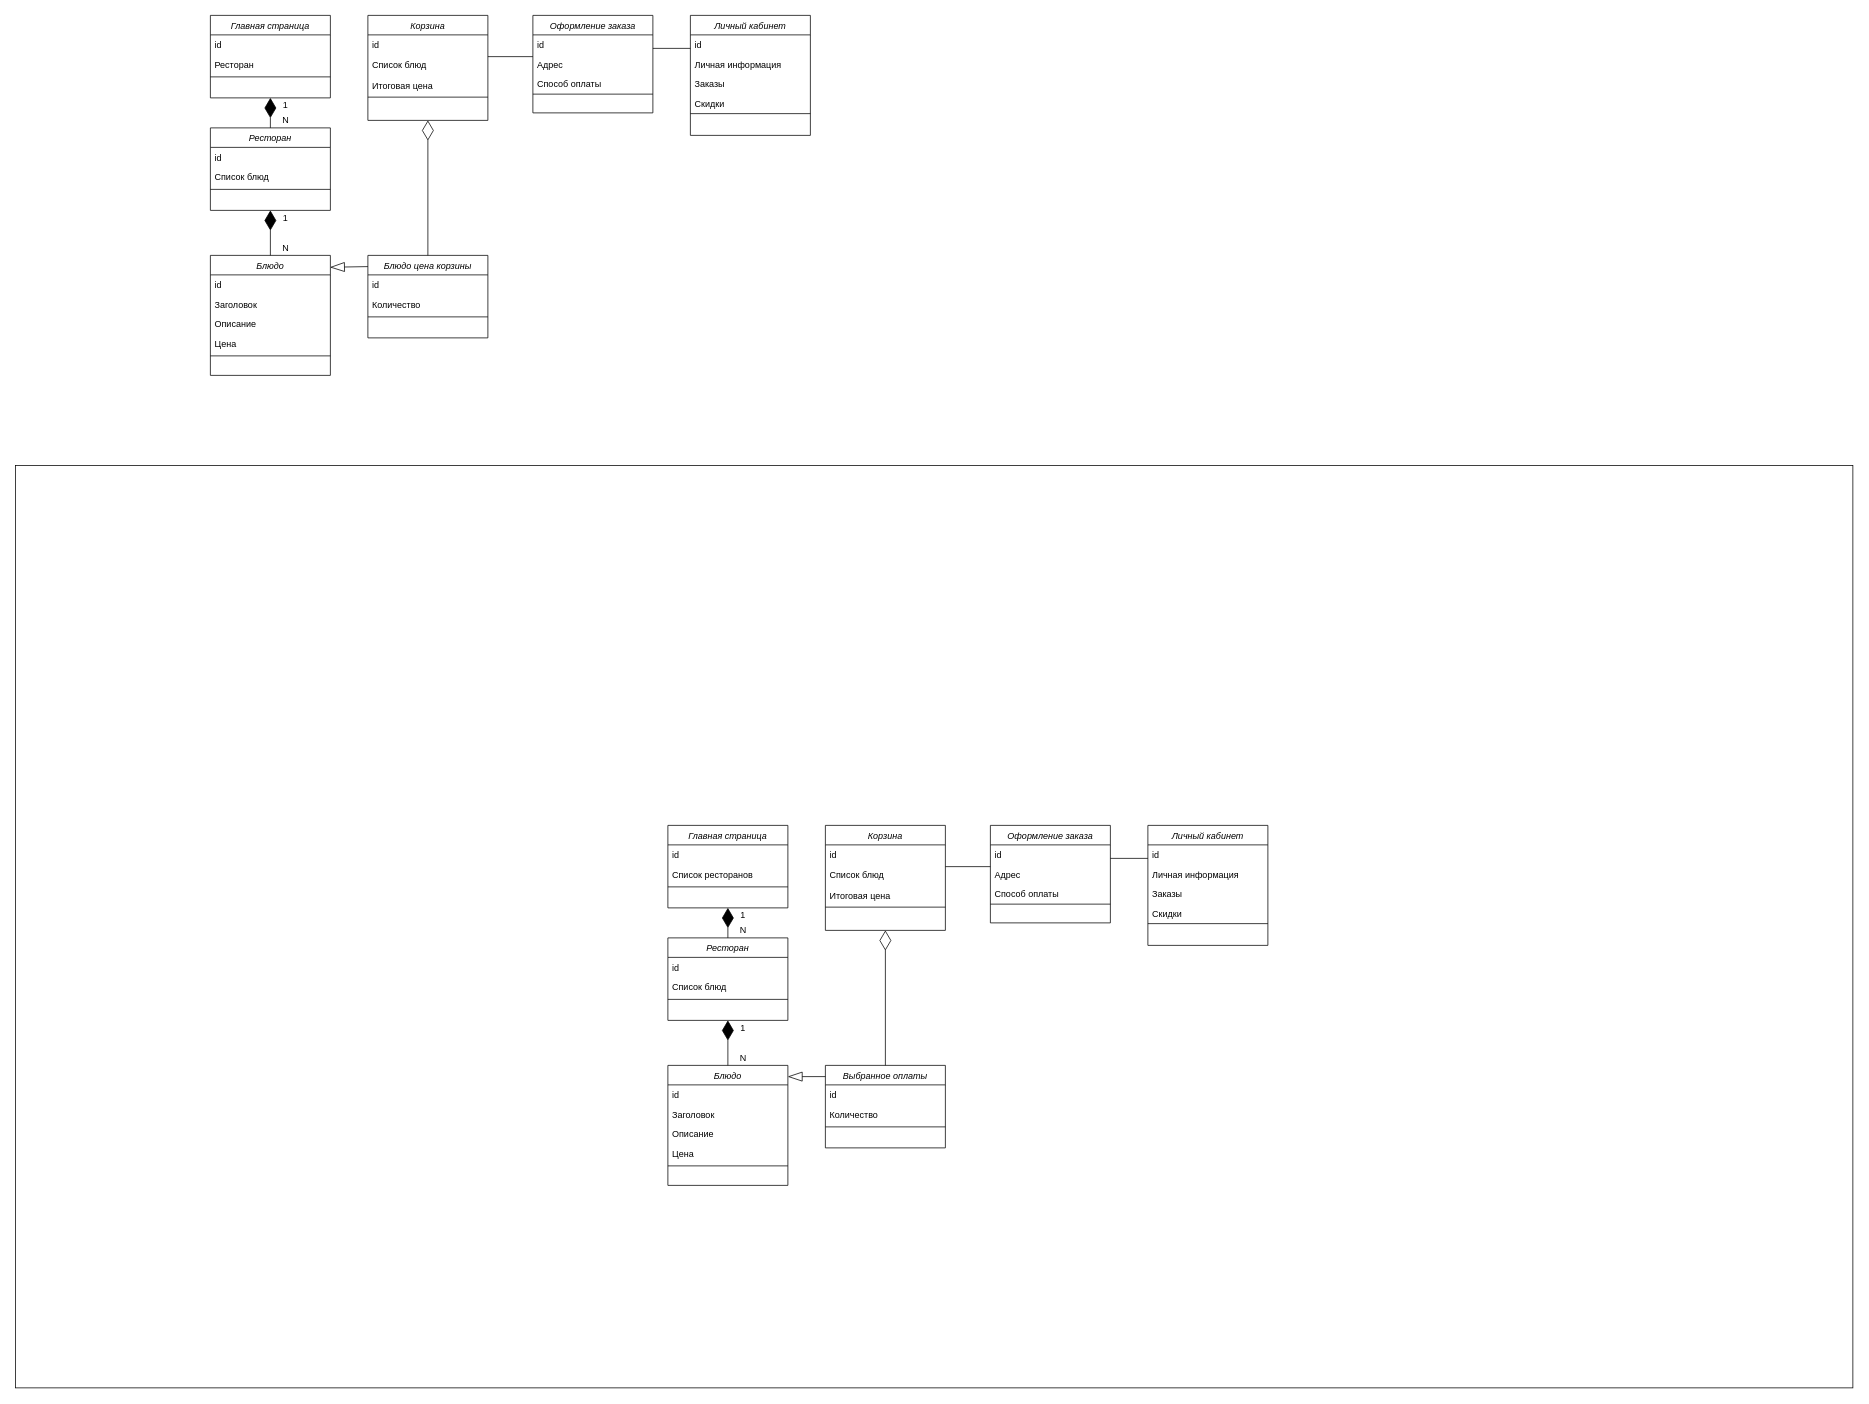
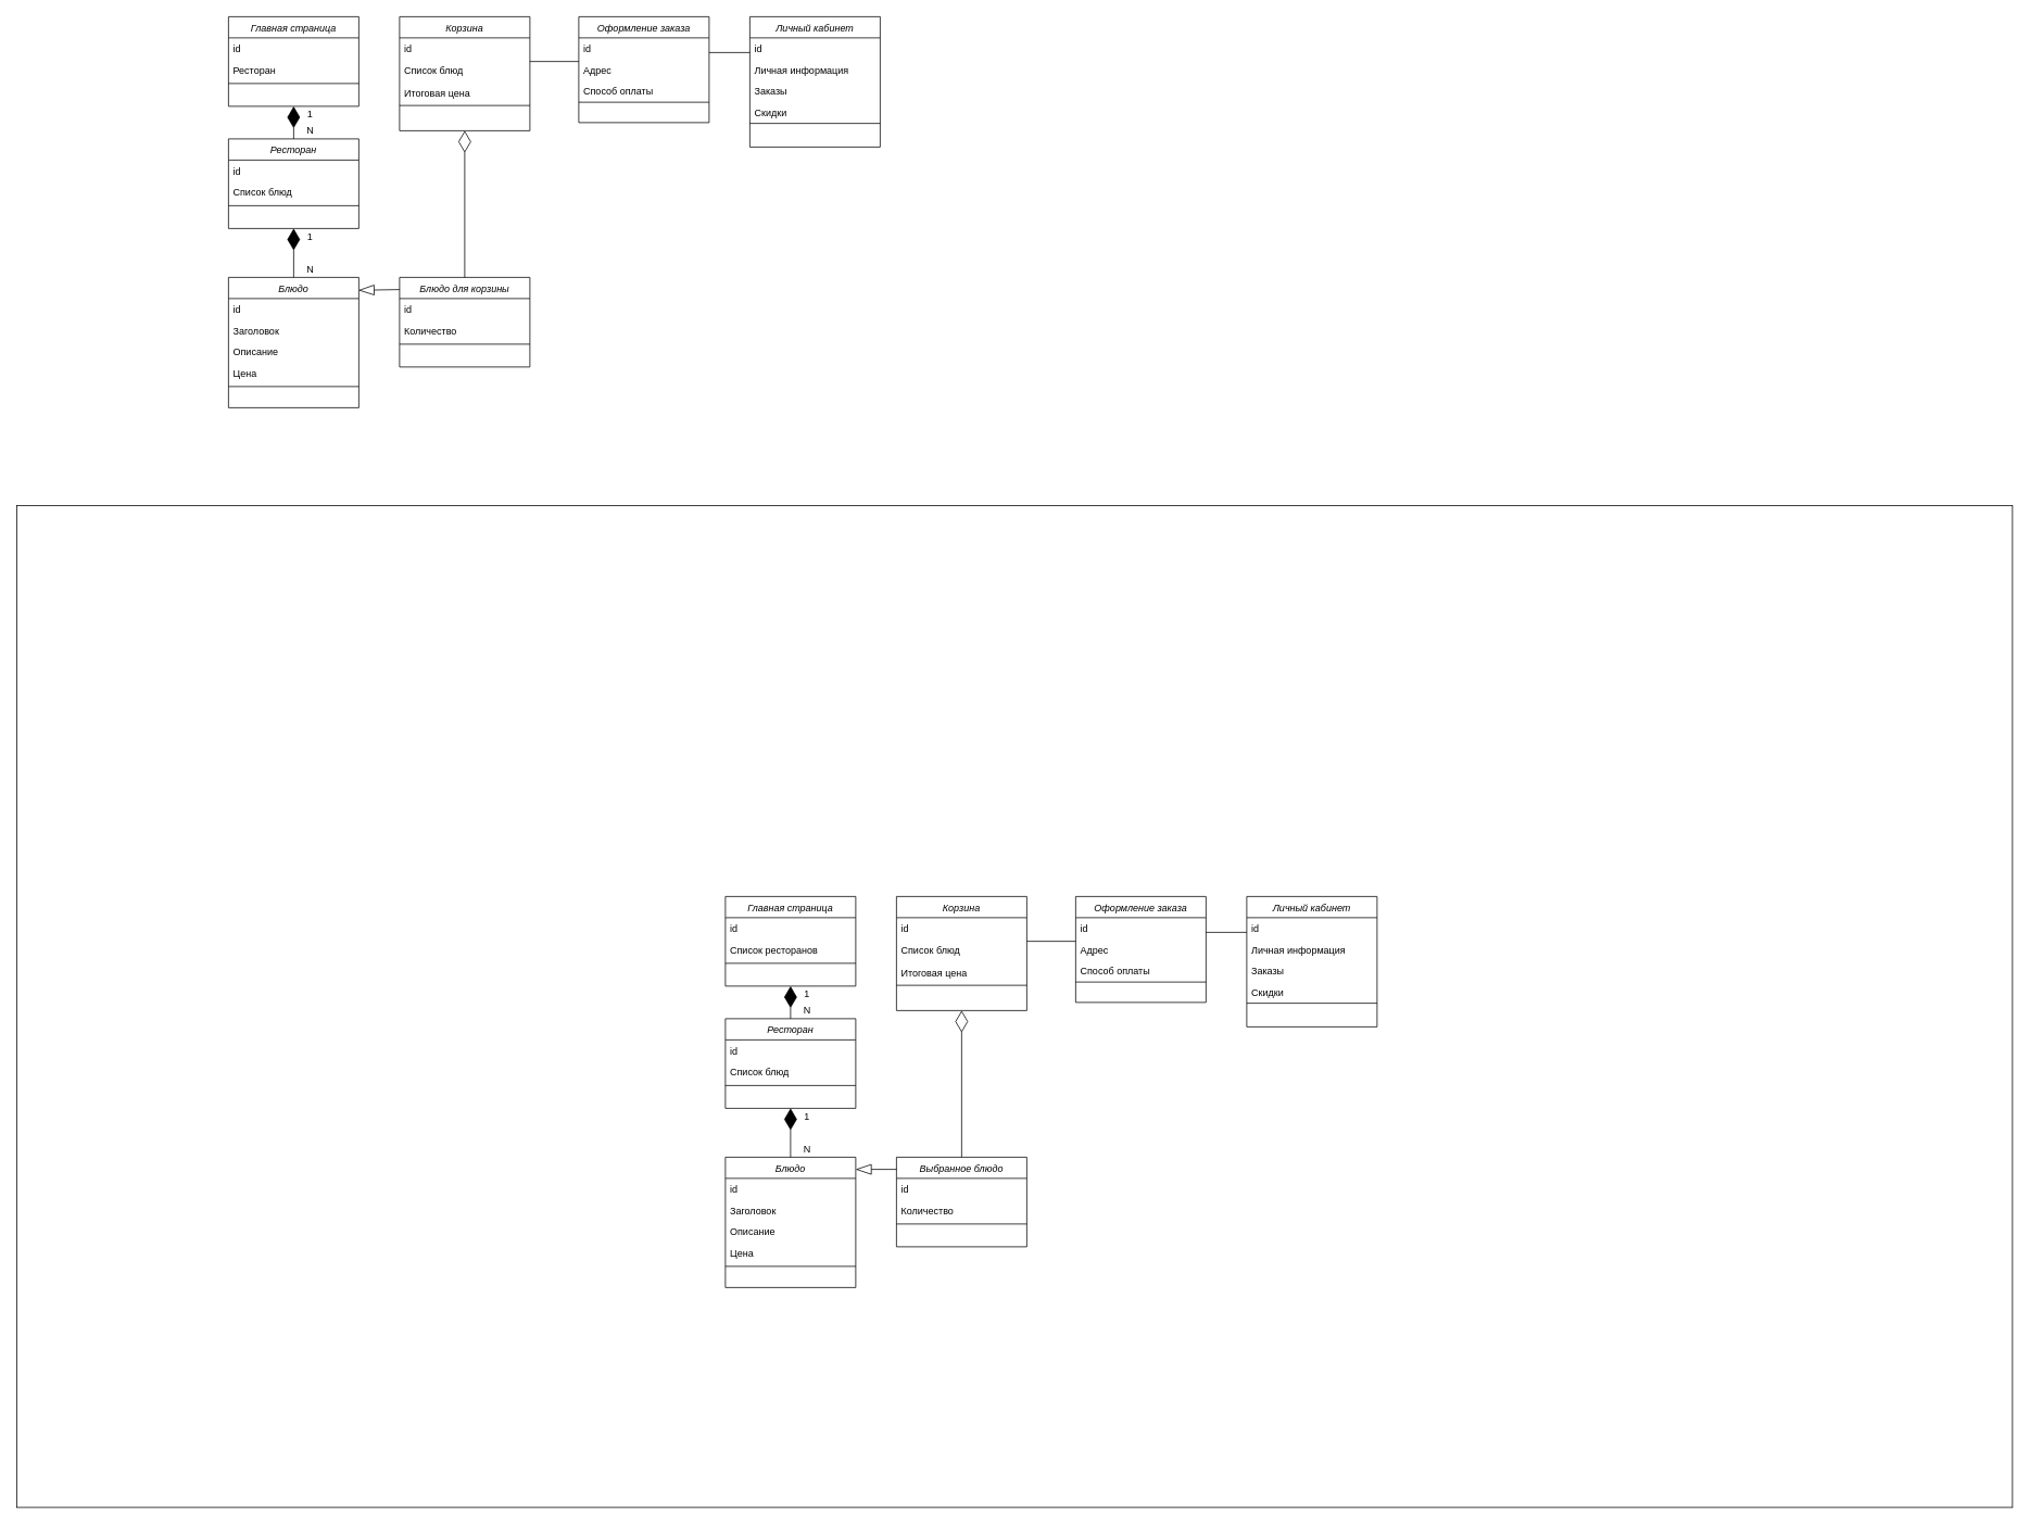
- <mxCell id="22" value="Блюдо цена корзины" style="swimlane;fontStyle=2;align=center;verticalAlign=top;childLayout=stackLayout;horizontal=1;startSize=26;horizontalStack=0;resizeParent=1;resizeLast=0;collapsible=1;marginBottom=0;rounded=0;shadow=0;strokeWidth=1;" vertex="1" parent="1"><mxGeometry x="490" y="340" width="160" height="110" as="geometry"><mxRectangle x="220" y="120" width="160" height="26" as="alternateBounds" /></mxGeometry></mxCell>
+ <mxCell id="22" value="Блюдо для корзины" style="swimlane;fontStyle=2;align=center;verticalAlign=top;childLayout=stackLayout;horizontal=1;startSize=26;horizontalStack=0;resizeParent=1;resizeLast=0;collapsible=1;marginBottom=0;rounded=0;shadow=0;strokeWidth=1;" vertex="1" parent="1"><mxGeometry x="490" y="340" width="160" height="110" as="geometry"><mxRectangle x="220" y="120" width="160" height="26" as="alternateBounds" /></mxGeometry></mxCell>
- <mxCell id="67" value="Выбранное оплаты" style="swimlane;fontStyle=2;align=center;verticalAlign=top;childLayout=stackLayout;horizontal=1;startSize=26;horizontalStack=0;resizeParent=1;resizeLast=0;collapsible=1;marginBottom=0;rounded=0;shadow=0;strokeWidth=1;" vertex="1" parent="1"><mxGeometry x="1100" y="1420" width="160" height="110" as="geometry"><mxRectangle x="220" y="120" width="160" height="26" as="alternateBounds" /></mxGeometry></mxCell>
+ <mxCell id="67" value="Выбранное блюдо" style="swimlane;fontStyle=2;align=center;verticalAlign=top;childLayout=stackLayout;horizontal=1;startSize=26;horizontalStack=0;resizeParent=1;resizeLast=0;collapsible=1;marginBottom=0;rounded=0;shadow=0;strokeWidth=1;" vertex="1" parent="1"><mxGeometry x="1100" y="1420" width="160" height="110" as="geometry"><mxRectangle x="220" y="120" width="160" height="26" as="alternateBounds" /></mxGeometry></mxCell>
